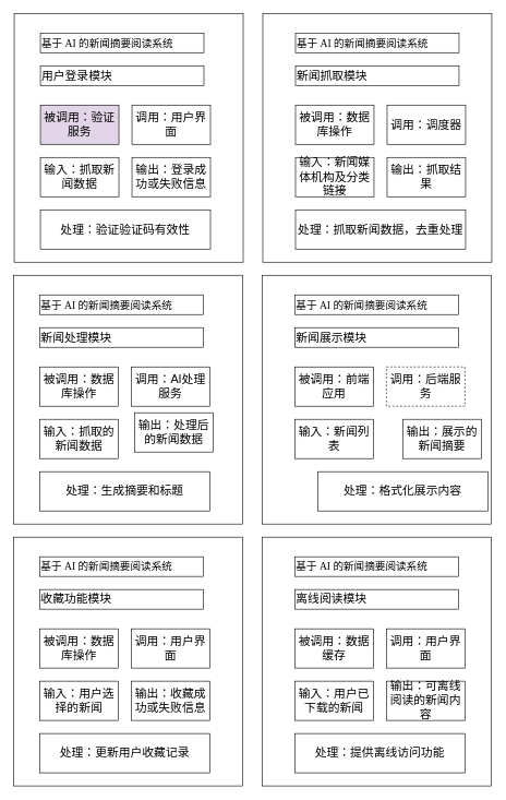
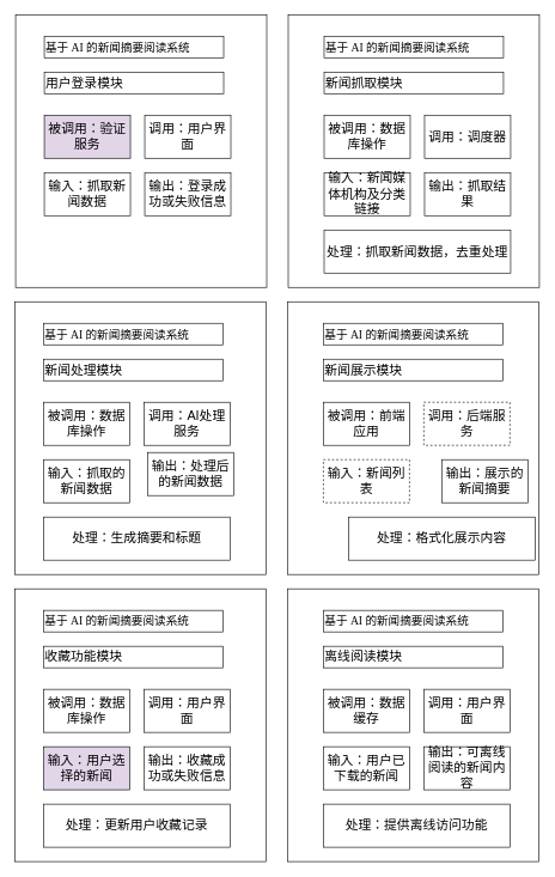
- <mxCell id="9" value="处理：验证验证码有效性" style="rounded=0;whiteSpace=wrap;html=1;fontSize=18;" vertex="1" parent="1"><mxGeometry x="61" y="320" width="260" height="60" as="geometry" /></mxCell>
- <mxCell id="31" value="输入：新闻列表" style="rounded=0;whiteSpace=wrap;html=1;fontSize=18;" vertex="1" parent="1"><mxGeometry x="450" y="640" width="120" height="60" as="geometry" /></mxCell>
+ <mxCell id="31" value="输入：新闻列表" style="rounded=0;whiteSpace=wrap;html=1;fontSize=18;dashed=1;" vertex="1" parent="1"><mxGeometry x="450" y="640" width="120" height="60" as="geometry" /></mxCell>
- <mxCell id="39" value="输入：用户选择的新闻" style="rounded=0;whiteSpace=wrap;html=1;fontSize=18;" vertex="1" parent="1"><mxGeometry x="60" y="1040" width="120" height="60" as="geometry" /></mxCell>
+ <mxCell id="39" value="输入：用户选择的新闻" style="rounded=0;whiteSpace=wrap;html=1;fontSize=18;fillColor=#e1d5e7;" vertex="1" parent="1"><mxGeometry x="60" y="1040" width="120" height="60" as="geometry" /></mxCell>
